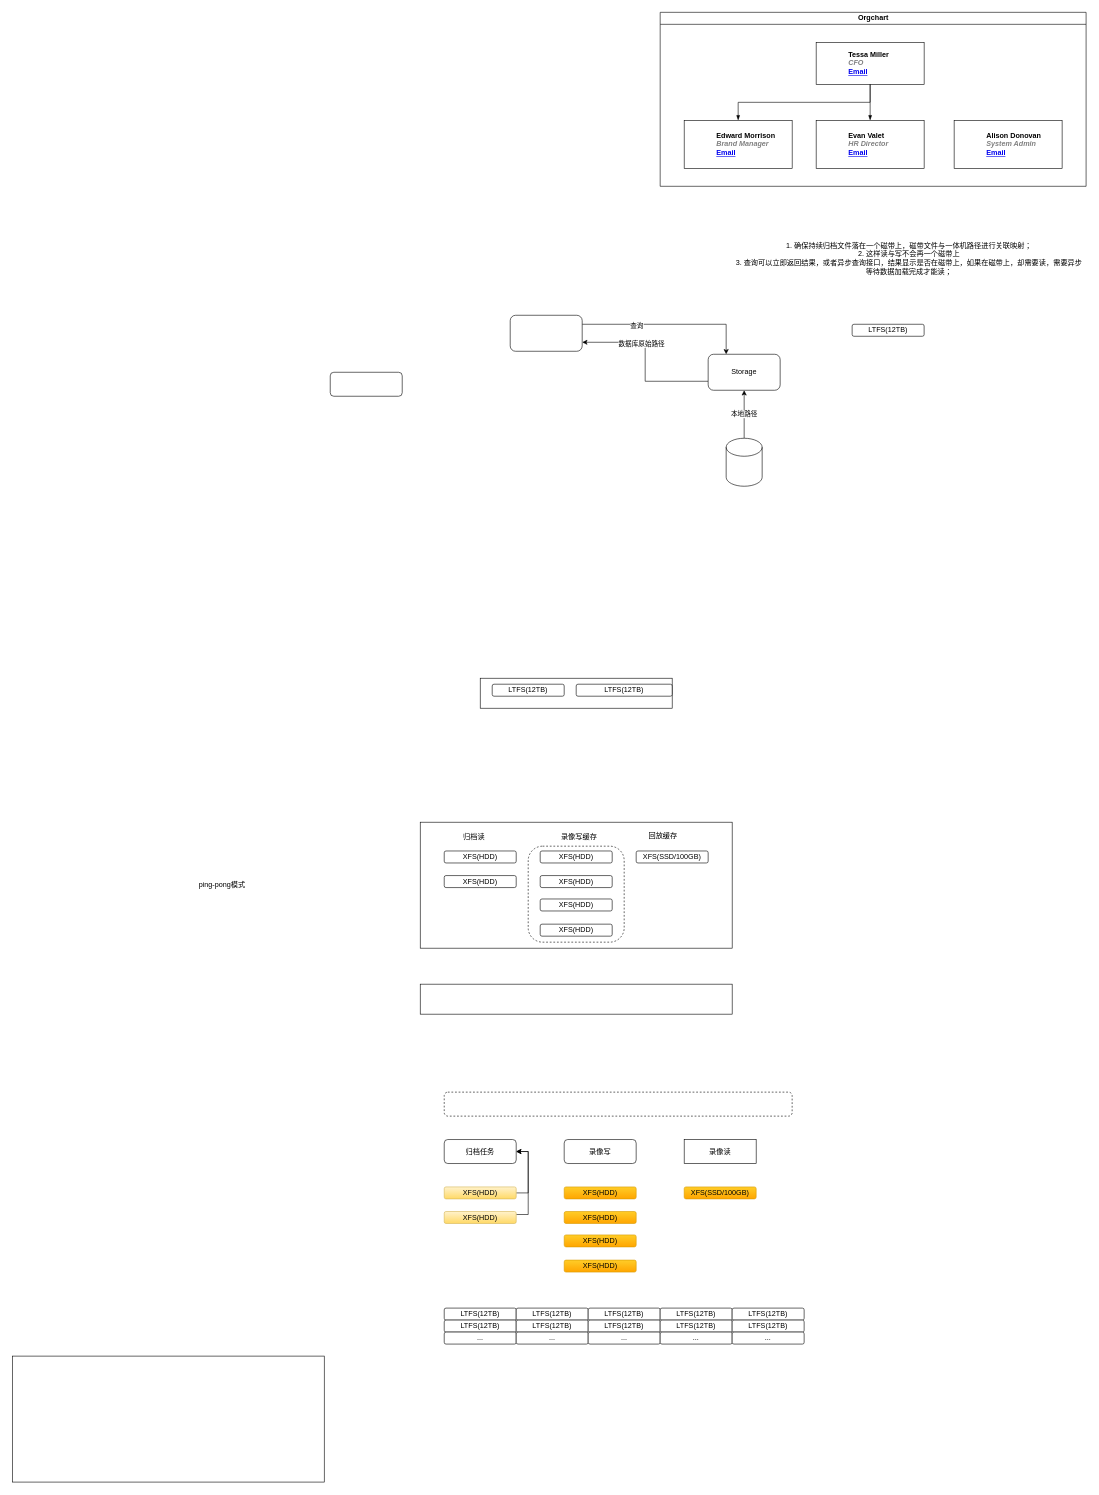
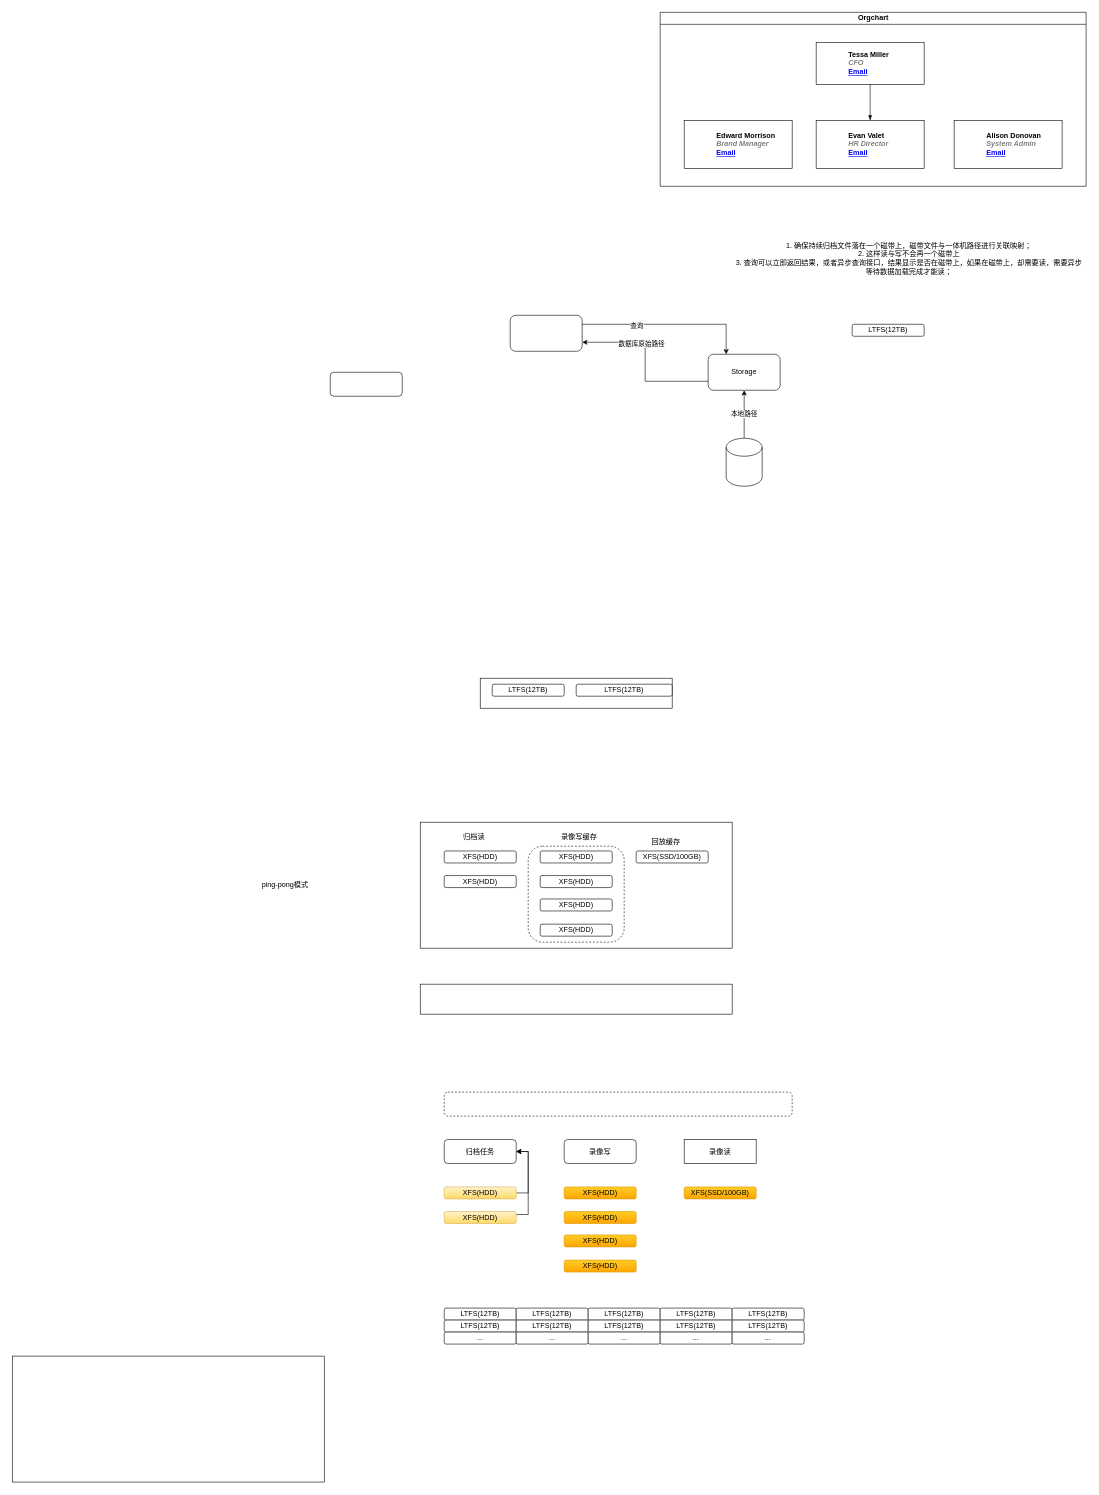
- <mxCell id="9" value="" style="endArrow=blockThin;endFill=1;fontSize=11;edgeStyle=elbowEdgeStyle;elbow=vertical;rounded=0;" parent="7" source="8" target="10" edge="1"><mxGeometry relative="1" as="geometry" /></mxCell>
- <mxCell id="37" value="回放缓存" style="text;html=1;strokeColor=none;fillColor=none;align=center;verticalAlign=middle;whiteSpace=wrap;rounded=0;" vertex="1" parent="1"><mxGeometry x="1075" y="1378" width="60" height="30" as="geometry" /></mxCell>
+ <mxCell id="37" value="回放缓存" style="text;html=1;strokeColor=none;fillColor=none;align=center;verticalAlign=middle;whiteSpace=wrap;rounded=0;" vertex="1" parent="1"><mxGeometry x="1080" y="1388" width="60" height="30" as="geometry" /></mxCell>
- <mxCell id="38" value="ping-pong模式" style="text;html=1;strokeColor=none;fillColor=none;align=center;verticalAlign=middle;whiteSpace=wrap;rounded=0;" vertex="1" parent="1"><mxGeometry x="325" y="1460" width="90" height="30" as="geometry" /></mxCell>
+ <mxCell id="38" value="ping-pong模式" style="text;html=1;strokeColor=none;fillColor=none;align=center;verticalAlign=middle;whiteSpace=wrap;rounded=0;" vertex="1" parent="1"><mxGeometry x="430" y="1460" width="90" height="30" as="geometry" /></mxCell>
